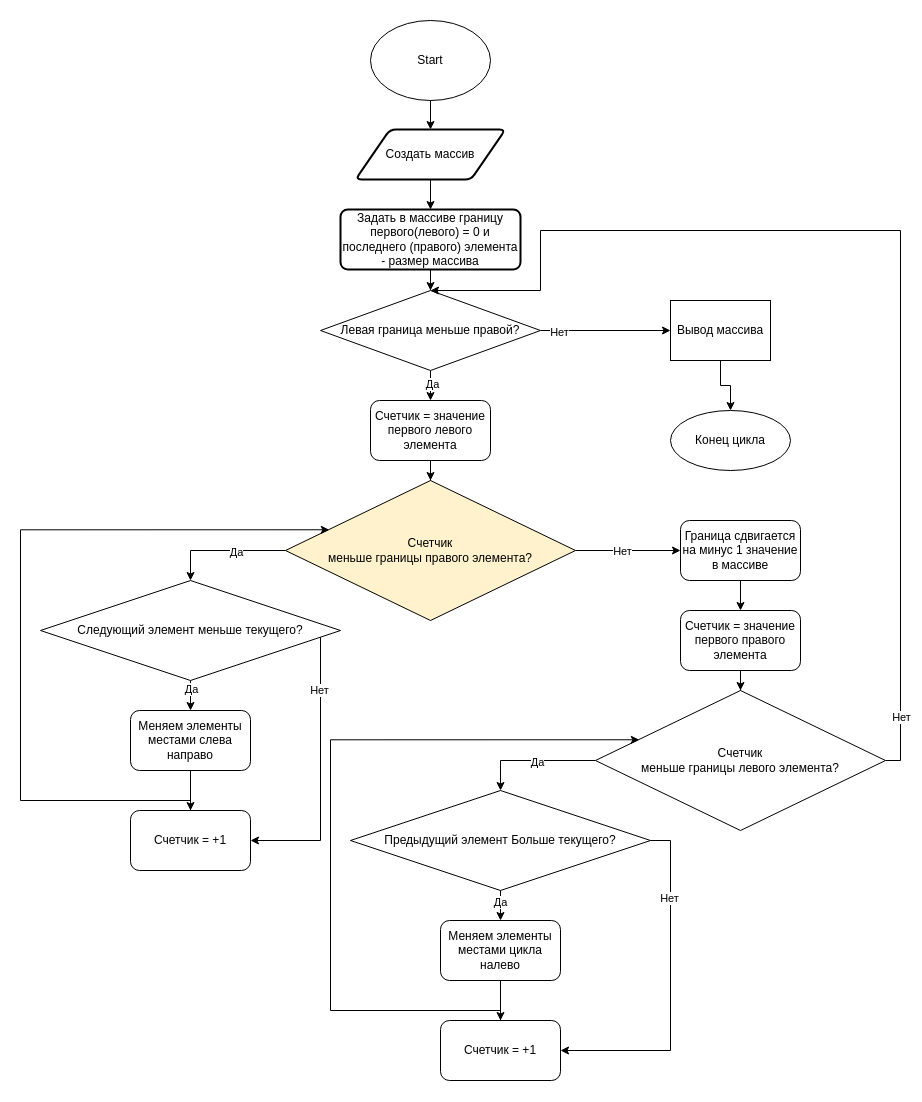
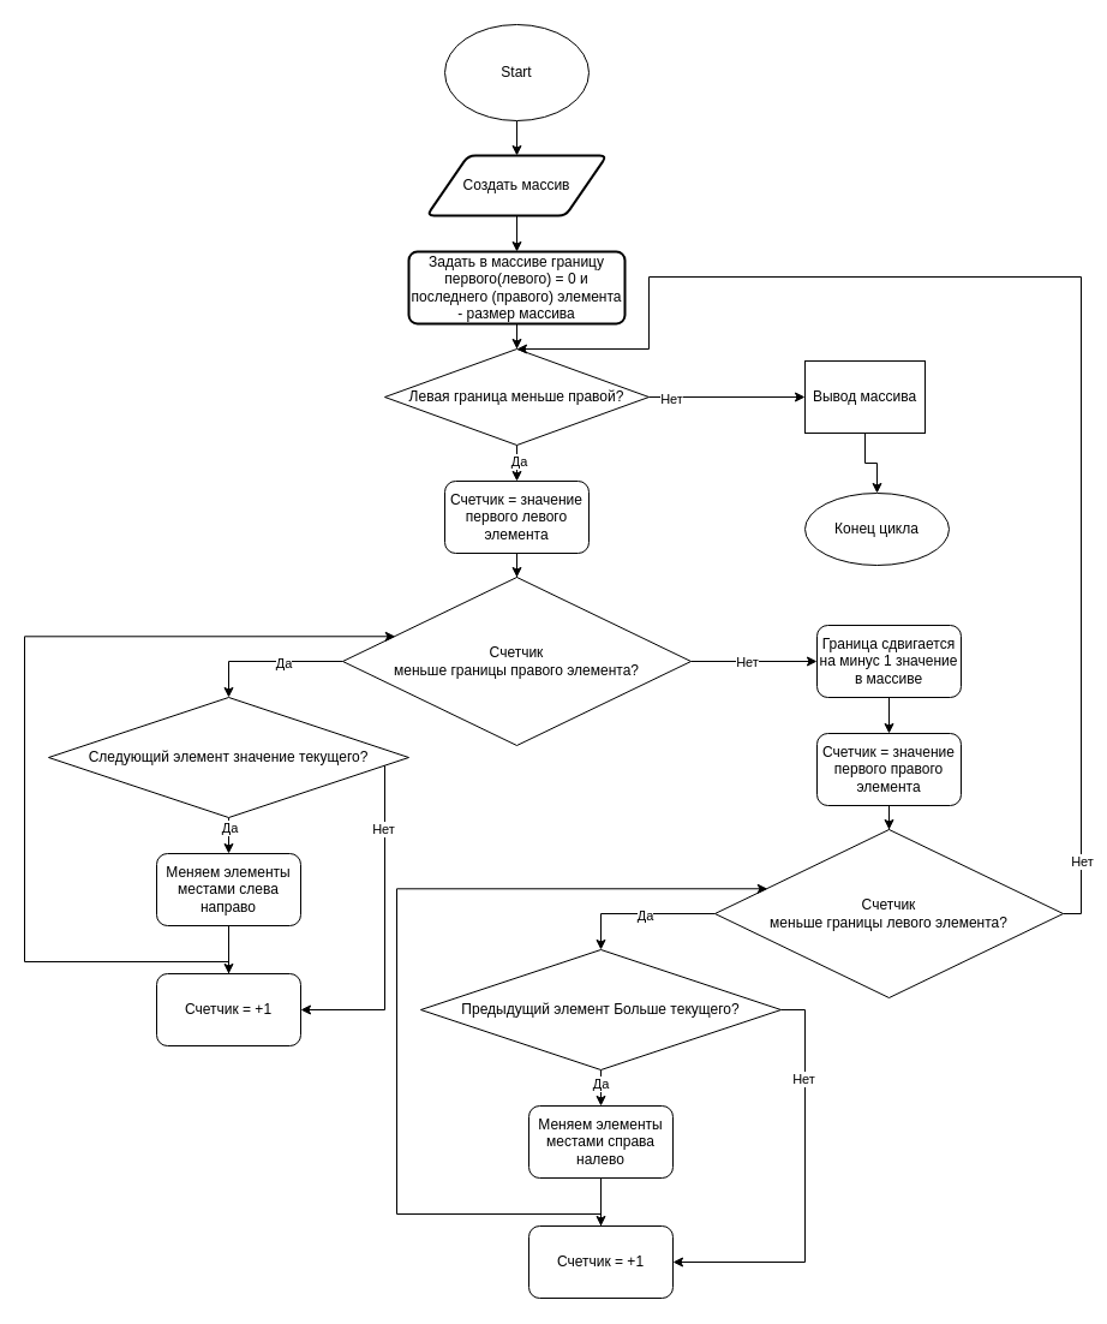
- <mxCell id="12" value="Счетчик&lt;br&gt;меньше границы правого элемента?" style="rhombus;whiteSpace=wrap;html=1;fillColor=#fff2cc;" vertex="1" parent="1"><mxGeometry x="285" y="480" width="290" height="140" as="geometry" /></mxCell>
+ <mxCell id="12" value="Счетчик&lt;br&gt;меньше границы правого элемента?" style="rhombus;whiteSpace=wrap;html=1;" vertex="1" parent="1"><mxGeometry x="285" y="480" width="290" height="140" as="geometry" /></mxCell>
- <mxCell id="32" value="Следующий элемент меньше текущего?" style="rhombus;whiteSpace=wrap;html=1;" vertex="1" parent="1"><mxGeometry y="580" width="300" height="100" as="geometry" x="40" /></mxCell>
+ <mxCell id="32" value="Следующий элемент значение текущего?" style="rhombus;whiteSpace=wrap;html=1;" vertex="1" parent="1"><mxGeometry y="580" width="300" height="100" as="geometry" x="40" /></mxCell>
- <mxCell id="39" value="Меняем элементы местами цикла налево" style="rounded=1;whiteSpace=wrap;html=1;" vertex="1" parent="1"><mxGeometry x="440" y="920" width="120" height="60" as="geometry" /></mxCell>
+ <mxCell id="39" value="Меняем элементы местами справа налево" style="rounded=1;whiteSpace=wrap;html=1;" vertex="1" parent="1"><mxGeometry x="440" y="920" width="120" height="60" as="geometry" /></mxCell>
